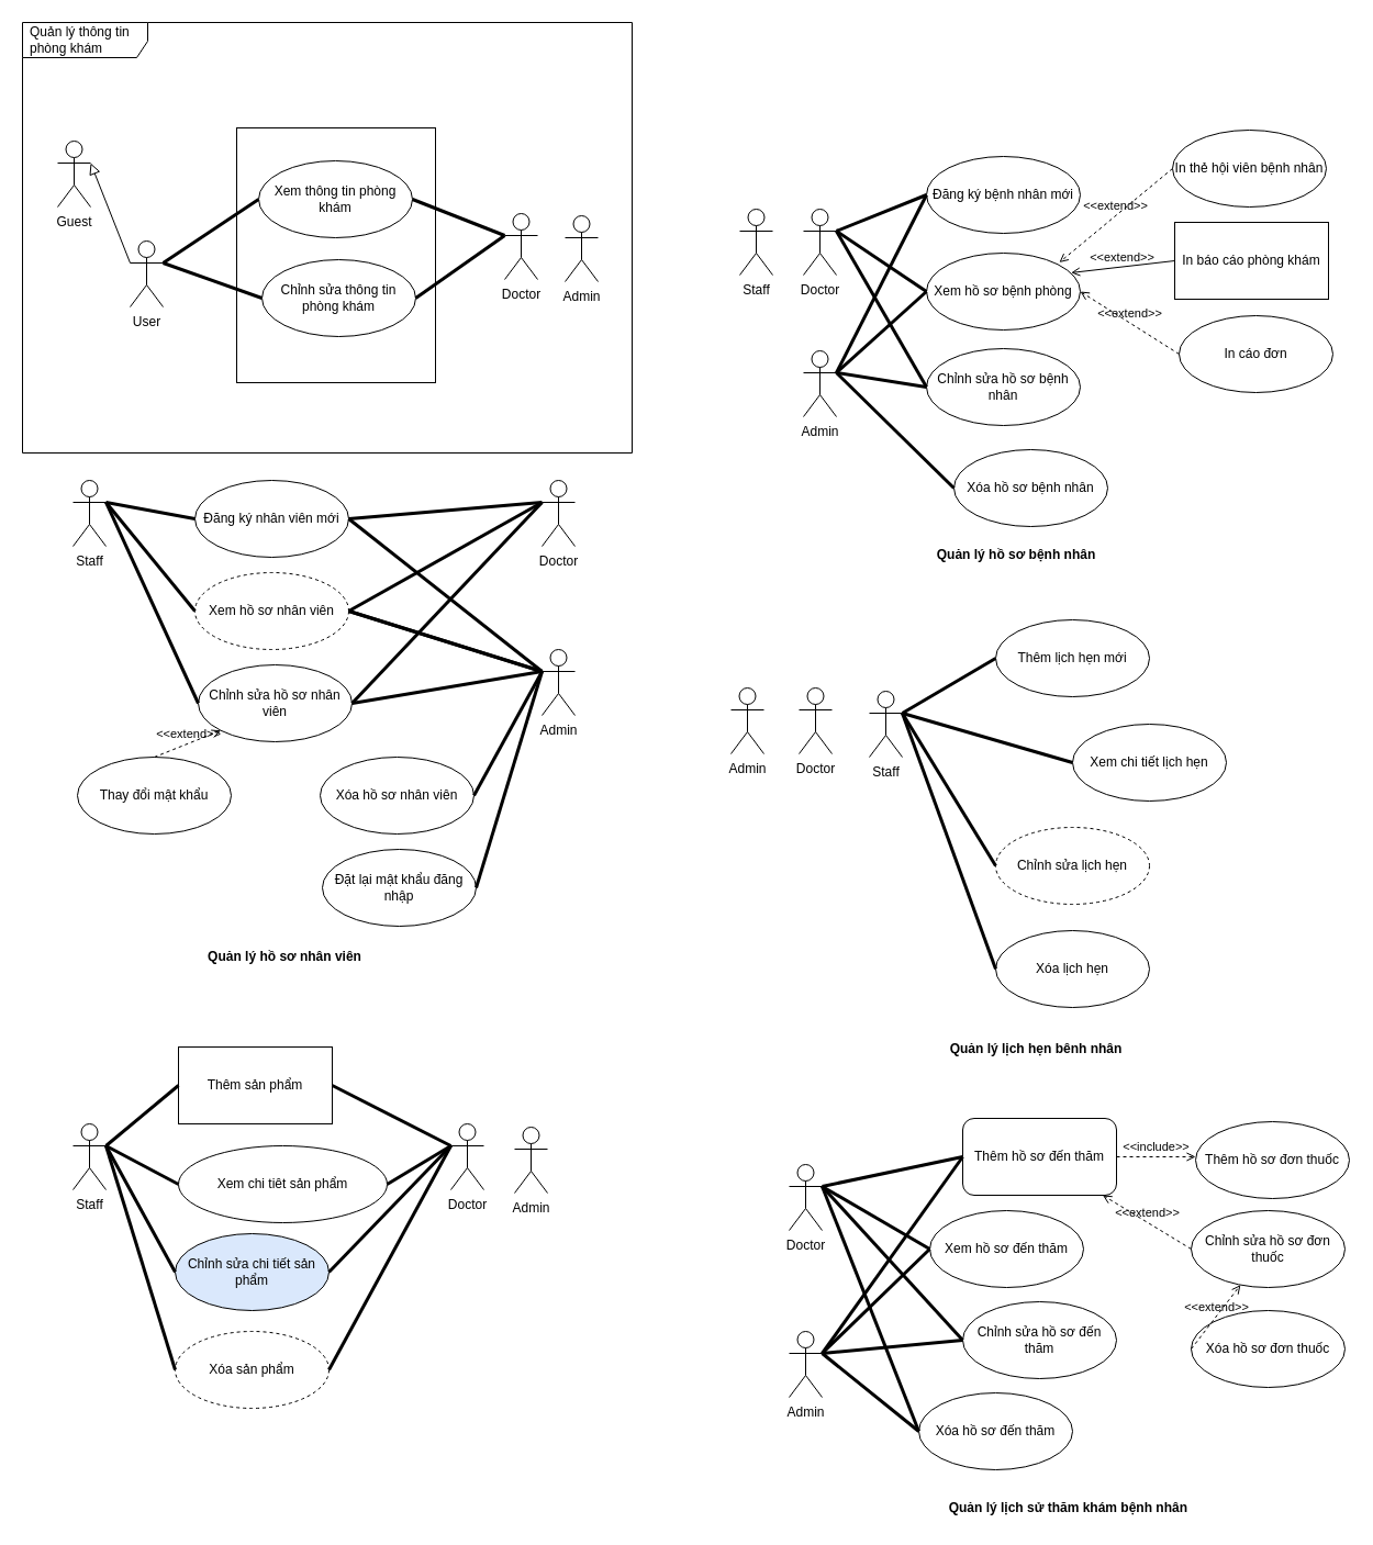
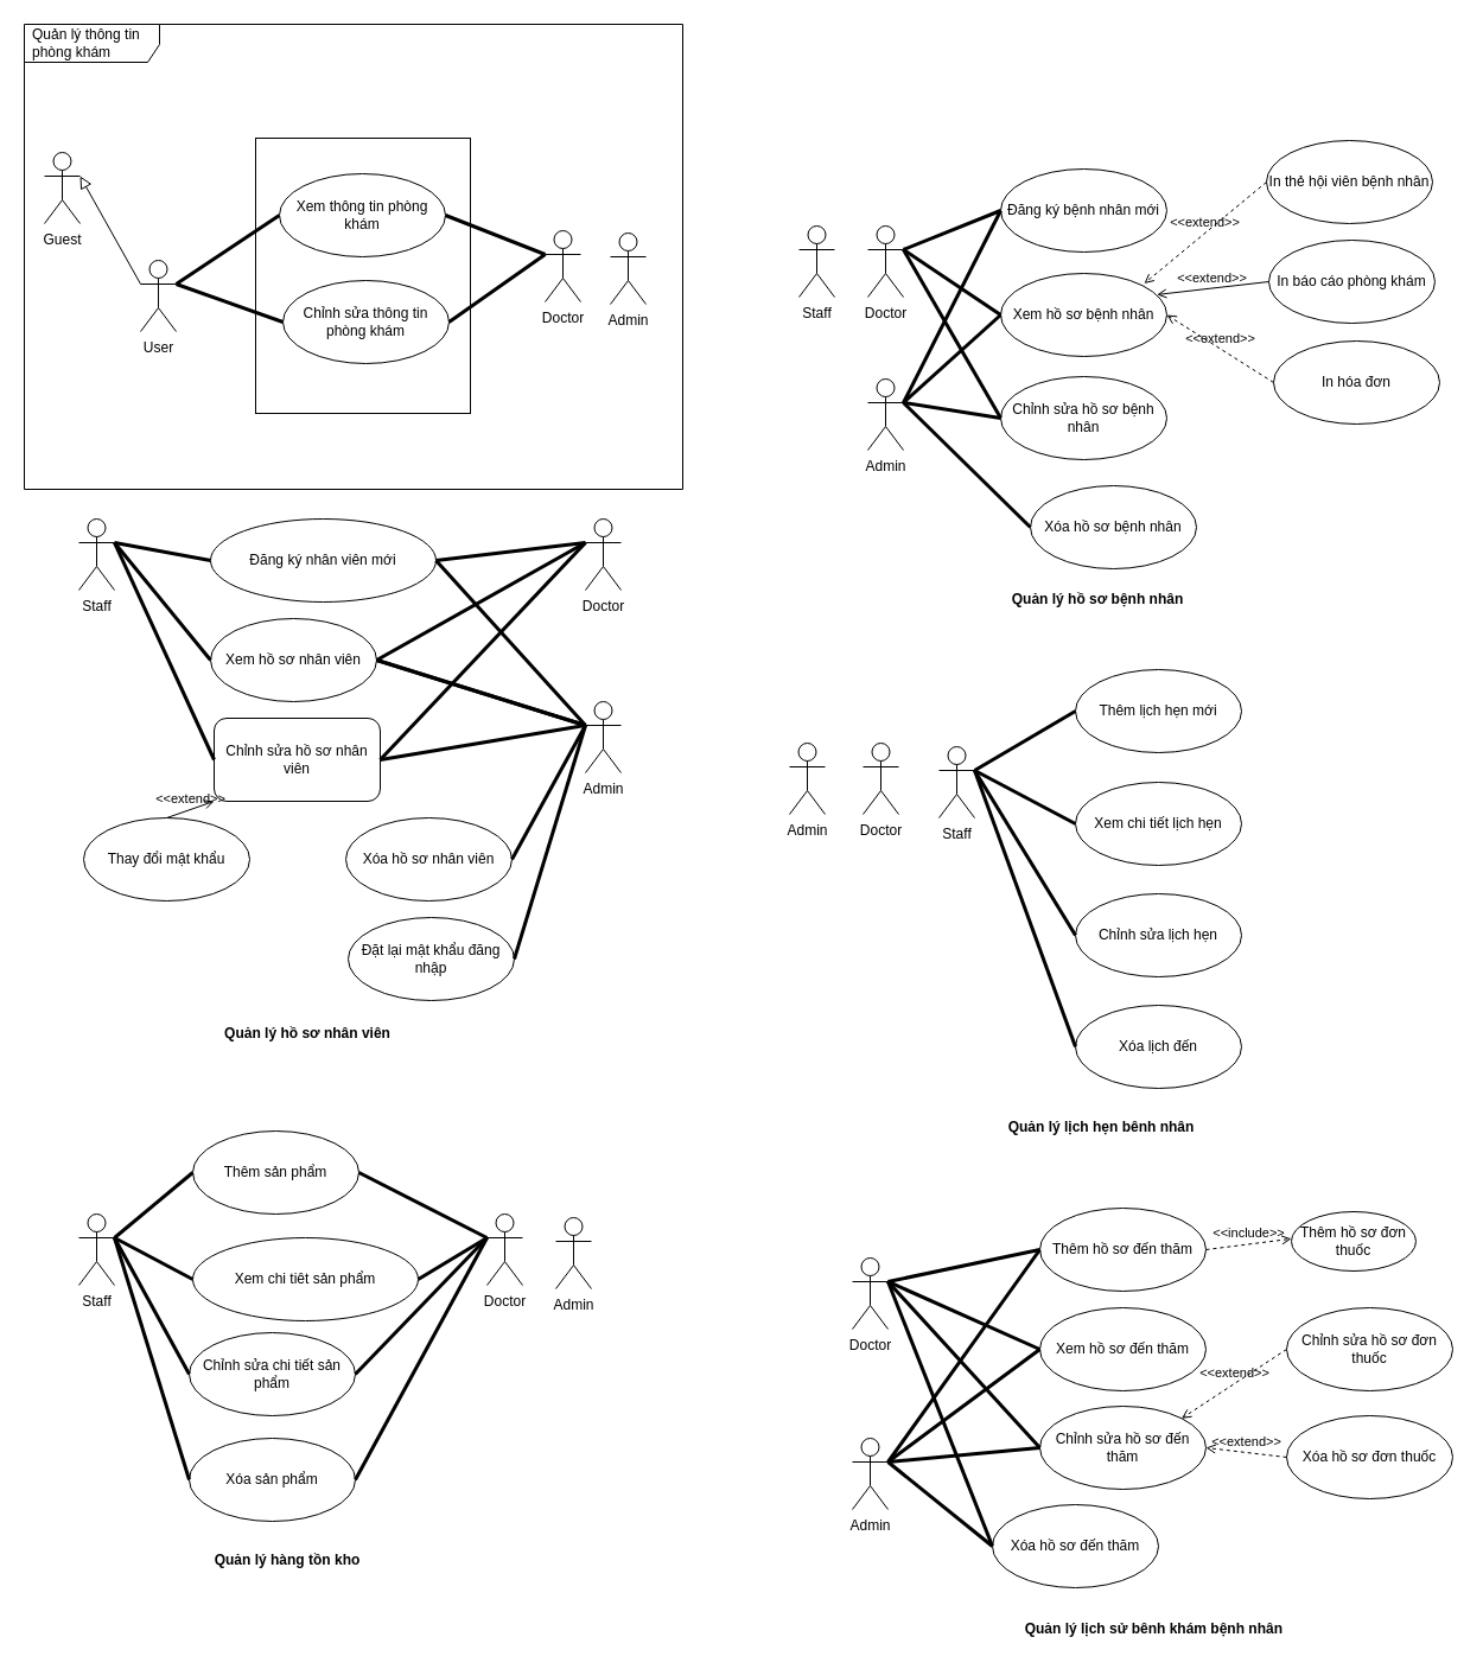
- <mxCell id="106" value="Guest" style="shape=umlActor;verticalLabelPosition=bottom;verticalAlign=top;html=1;" vertex="1" parent="1"><mxGeometry x="52" y="128" width="30" height="60" as="geometry" /></mxCell>
+ <mxCell id="106" value="Guest" style="shape=umlActor;verticalLabelPosition=bottom;verticalAlign=top;html=1;" vertex="1" parent="1"><mxGeometry x="37" y="128" width="30" height="60" as="geometry" /></mxCell>
- <mxCell id="60" value="In báo cáo phòng khám" style="whiteSpace=wrap;html=1;rounded=0;" parent="1" vertex="1"><mxGeometry x="1069" y="202" width="140" height="70" as="geometry" /></mxCell>
+ <mxCell id="60" value="In báo cáo phòng khám" style="ellipse;whiteSpace=wrap;html=1;" parent="1" vertex="1"><mxGeometry x="1069" y="202" width="140" height="70" as="geometry" /></mxCell>
- <mxCell id="56" value="Xem hồ sơ bệnh phòng" style="ellipse;whiteSpace=wrap;html=1;" parent="1" vertex="1"><mxGeometry x="843" y="230" width="140" height="70" as="geometry" /></mxCell>
+ <mxCell id="56" value="Xem hồ sơ bệnh nhân" style="ellipse;whiteSpace=wrap;html=1;" parent="1" vertex="1"><mxGeometry x="843" y="230" width="140" height="70" as="geometry" /></mxCell>
- <mxCell id="61" value="In cáo đơn" style="ellipse;whiteSpace=wrap;html=1;" parent="1" vertex="1"><mxGeometry x="1073" y="287" width="140" height="70" as="geometry" /></mxCell>
+ <mxCell id="61" value="In hóa đơn" style="ellipse;whiteSpace=wrap;html=1;" parent="1" vertex="1"><mxGeometry x="1073" y="287" width="140" height="70" as="geometry" /></mxCell>
- <mxCell id="15" value="Đăng ký nhân viên mới" style="ellipse;whiteSpace=wrap;html=1;" parent="1" vertex="1"><mxGeometry x="177" y="437" width="140" height="70" as="geometry" /></mxCell>
+ <mxCell id="15" value="Đăng ký nhân viên mới" style="ellipse;whiteSpace=wrap;html=1;" parent="1" vertex="1"><mxGeometry x="177" y="437" width="190" height="70" as="geometry" /></mxCell>
- <mxCell id="16" value="Xem hồ sơ nhân viên" style="ellipse;whiteSpace=wrap;html=1;dashed=1;" parent="1" vertex="1"><mxGeometry x="177" y="521" width="140" height="70" as="geometry" /></mxCell>
+ <mxCell id="16" value="Xem hồ sơ nhân viên" style="ellipse;whiteSpace=wrap;html=1;" parent="1" vertex="1"><mxGeometry x="177" y="521" width="140" height="70" as="geometry" /></mxCell>
- <mxCell id="17" value="Chỉnh sửa hồ sơ nhân viên" style="ellipse;whiteSpace=wrap;html=1;" parent="1" vertex="1"><mxGeometry x="180" y="605" width="140" height="70" as="geometry" /></mxCell>
+ <mxCell id="17" value="Chỉnh sửa hồ sơ nhân viên" style="whiteSpace=wrap;html=1;rounded=1;" parent="1" vertex="1"><mxGeometry x="180" y="605" width="140" height="70" as="geometry" /></mxCell>
- <mxCell id="22" value="&amp;lt;&amp;lt;extend&amp;gt;&amp;gt;" style="html=1;verticalAlign=bottom;labelBackgroundColor=none;endArrow=open;endFill=0;dashed=1;exitX=0.5;exitY=0;exitDx=0;exitDy=0;entryX=0;entryY=1;entryDx=0;entryDy=0;" parent="1" source="21" target="17" edge="1"><mxGeometry width="160" relative="1" as="geometry"><mxPoint x="269" y="573" as="sourcePoint" /><mxPoint x="429" y="573" as="targetPoint" /></mxGeometry></mxCell>
+ <mxCell id="22" value="&amp;lt;&amp;lt;extend&amp;gt;&amp;gt;" style="html=1;verticalAlign=bottom;labelBackgroundColor=none;endArrow=open;endFill=0;dashed=0;exitX=0.5;exitY=0;exitDx=0;exitDy=0;entryX=0;entryY=1;entryDx=0;entryDy=0;" parent="1" source="21" target="17" edge="1"><mxGeometry width="160" relative="1" as="geometry"><mxPoint x="269" y="573" as="sourcePoint" /><mxPoint x="429" y="573" as="targetPoint" /></mxGeometry></mxCell>
- <mxCell id="77" value="Xem chi tiết lịch hẹn" style="ellipse;whiteSpace=wrap;html=1;" parent="1" vertex="1"><mxGeometry x="976" y="659" width="140" height="70" as="geometry" /></mxCell>
+ <mxCell id="77" value="Xem chi tiết lịch hẹn" style="ellipse;whiteSpace=wrap;html=1;" parent="1" vertex="1"><mxGeometry x="906" y="659" width="140" height="70" as="geometry" /></mxCell>
- <mxCell id="78" value="Chỉnh sửa lịch hẹn" style="ellipse;whiteSpace=wrap;html=1;dashed=1;" parent="1" vertex="1"><mxGeometry x="906" y="753" width="140" height="70" as="geometry" /></mxCell>
+ <mxCell id="78" value="Chỉnh sửa lịch hẹn" style="ellipse;whiteSpace=wrap;html=1;" parent="1" vertex="1"><mxGeometry x="906" y="753" width="140" height="70" as="geometry" /></mxCell>
- <mxCell id="79" value="Xóa lịch hẹn" style="ellipse;whiteSpace=wrap;html=1;" parent="1" vertex="1"><mxGeometry x="906" y="847" width="140" height="70" as="geometry" /></mxCell>
+ <mxCell id="79" value="Xóa lịch đến" style="ellipse;whiteSpace=wrap;html=1;" parent="1" vertex="1"><mxGeometry x="906" y="847" width="140" height="70" as="geometry" /></mxCell>
- <mxCell id="72" value="Quản lý lịch hẹn bênh nhân" style="text;align=center;fontStyle=1;verticalAlign=middle;spacingLeft=3;spacingRight=3;strokeColor=none;rotatable=0;points=[[0,0.5],[1,0.5]];portConstraint=eastwest;" parent="1" vertex="1"><mxGeometry x="903" y="941" width="80" height="26" as="geometry" /></mxCell>
+ <mxCell id="72" value="Quản lý lịch hẹn bênh nhân" style="text;align=center;fontStyle=1;verticalAlign=middle;spacingLeft=3;spacingRight=3;strokeColor=none;rotatable=0;points=[[0,0.5],[1,0.5]];portConstraint=eastwest;" parent="1" vertex="1"><mxGeometry x="888" y="936" width="80" height="26" as="geometry" /></mxCell>
- <mxCell id="38" value="Thêm sản phẩm" style="whiteSpace=wrap;html=1;rounded=0;" parent="1" vertex="1"><mxGeometry x="162" y="953" width="140" height="70" as="geometry" /></mxCell>
+ <mxCell id="38" value="Thêm sản phẩm" style="ellipse;whiteSpace=wrap;html=1;" parent="1" vertex="1"><mxGeometry x="162" y="953" width="140" height="70" as="geometry" /></mxCell>
- <mxCell id="86" value="Thêm hồ sơ đến thăm" style="whiteSpace=wrap;html=1;rounded=1;" parent="1" vertex="1"><mxGeometry x="876" y="1018" width="140" height="70" as="geometry" /></mxCell>
+ <mxCell id="86" value="Thêm hồ sơ đến thăm" style="ellipse;whiteSpace=wrap;html=1;" parent="1" vertex="1"><mxGeometry x="876" y="1018" width="140" height="70" as="geometry" /></mxCell>
- <mxCell id="90" value="Thêm hồ sơ đơn thuốc" style="ellipse;whiteSpace=wrap;html=1;" parent="1" vertex="1"><mxGeometry x="1088" y="1021" width="140" height="70" as="geometry" /></mxCell>
+ <mxCell id="90" value="Thêm hồ sơ đơn thuốc" style="ellipse;whiteSpace=wrap;html=1;" parent="1" vertex="1"><mxGeometry x="1088" y="1021" width="105" height="50" as="geometry" /></mxCell>
- <mxCell id="98" value="&amp;lt;&amp;lt;extend&amp;gt;&amp;gt;" style="html=1;verticalAlign=bottom;labelBackgroundColor=none;endArrow=open;endFill=0;dashed=1;exitX=0;exitY=0.5;exitDx=0;exitDy=0;" parent="1" source="91" target="86" edge="1"><mxGeometry width="160" relative="1" as="geometry"><mxPoint x="1052" y="1090" as="sourcePoint" /><mxPoint x="1170" y="1099" as="targetPoint" /></mxGeometry></mxCell>
+ <mxCell id="98" value="&amp;lt;&amp;lt;extend&amp;gt;&amp;gt;" style="html=1;verticalAlign=bottom;labelBackgroundColor=none;endArrow=open;endFill=0;dashed=1;entryX=1;entryY=0;entryDx=0;entryDy=0;exitX=0;exitY=0.5;exitDx=0;exitDy=0;" parent="1" source="91" target="88" edge="1"><mxGeometry width="160" relative="1" as="geometry"><mxPoint x="1052" y="1090" as="sourcePoint" /><mxPoint x="1170" y="1099" as="targetPoint" /></mxGeometry></mxCell>
- <mxCell id="87" value="Xem hồ sơ đến thăm" style="ellipse;whiteSpace=wrap;html=1;" parent="1" vertex="1"><mxGeometry x="846" y="1102" width="140" height="70" as="geometry" /></mxCell>
+ <mxCell id="87" value="Xem hồ sơ đến thăm" style="ellipse;whiteSpace=wrap;html=1;" parent="1" vertex="1"><mxGeometry x="876" y="1102" width="140" height="70" as="geometry" /></mxCell>
- <mxCell id="40" value="Chỉnh sửa chi tiết sản phẩm" style="ellipse;whiteSpace=wrap;html=1;fillColor=#dae8fc;" parent="1" vertex="1"><mxGeometry x="159" y="1123" width="140" height="70" as="geometry" /></mxCell>
+ <mxCell id="40" value="Chỉnh sửa chi tiết sản phẩm" style="ellipse;whiteSpace=wrap;html=1;" parent="1" vertex="1"><mxGeometry x="159" y="1123" width="140" height="70" as="geometry" /></mxCell>
- <mxCell id="99" value="&amp;lt;&amp;lt;extend&amp;gt;&amp;gt;" style="html=1;verticalAlign=bottom;labelBackgroundColor=none;endArrow=open;endFill=0;dashed=1;exitX=0;exitY=0.5;exitDx=0;exitDy=0;" parent="1" source="92" target="91" edge="1"><mxGeometry width="160" relative="1" as="geometry"><mxPoint x="1010" y="1099" as="sourcePoint" /><mxPoint x="1170" y="1099" as="targetPoint" /></mxGeometry></mxCell>
+ <mxCell id="99" value="&amp;lt;&amp;lt;extend&amp;gt;&amp;gt;" style="html=1;verticalAlign=bottom;labelBackgroundColor=none;endArrow=open;endFill=0;dashed=1;entryX=1;entryY=0.5;entryDx=0;entryDy=0;exitX=0;exitY=0.5;exitDx=0;exitDy=0;" parent="1" source="92" target="88" edge="1"><mxGeometry width="160" relative="1" as="geometry"><mxPoint x="1010" y="1099" as="sourcePoint" /><mxPoint x="1170" y="1099" as="targetPoint" /></mxGeometry></mxCell>
- <mxCell id="41" value="Xóa sản phẩm" style="ellipse;whiteSpace=wrap;html=1;dashed=1;" parent="1" vertex="1"><mxGeometry x="159" y="1212" width="140" height="70" as="geometry" /></mxCell>
+ <mxCell id="41" value="Xóa sản phẩm" style="ellipse;whiteSpace=wrap;html=1;" parent="1" vertex="1"><mxGeometry x="159" y="1212" width="140" height="70" as="geometry" /></mxCell>
+ <mxCell id="50" value="Quản lý hàng tồn kho" style="text;align=center;fontStyle=1;verticalAlign=middle;spacingLeft=3;spacingRight=3;strokeColor=none;rotatable=0;points=[[0,0.5],[1,0.5]];portConstraint=eastwest;" parent="1" vertex="1"><mxGeometry x="202" y="1301" width="80" height="26" as="geometry" /></mxCell>
- <mxCell id="104" value="Quản lý lịch sử thăm khám bệnh nhân " style="text;align=center;fontStyle=1;verticalAlign=middle;spacingLeft=3;spacingRight=3;strokeColor=none;rotatable=0;points=[[0,0.5],[1,0.5]];portConstraint=eastwest;" parent="1" vertex="1"><mxGeometry x="934" y="1359" width="80" height="26" as="geometry" /></mxCell>
+ <mxCell id="104" value="Quản lý lịch sử bênh khám bệnh nhân " style="text;align=center;fontStyle=1;verticalAlign=middle;spacingLeft=3;spacingRight=3;strokeColor=none;rotatable=0;points=[[0,0.5],[1,0.5]];portConstraint=eastwest;" parent="1" vertex="1"><mxGeometry x="934" y="1359" width="80" height="26" as="geometry" /></mxCell>
